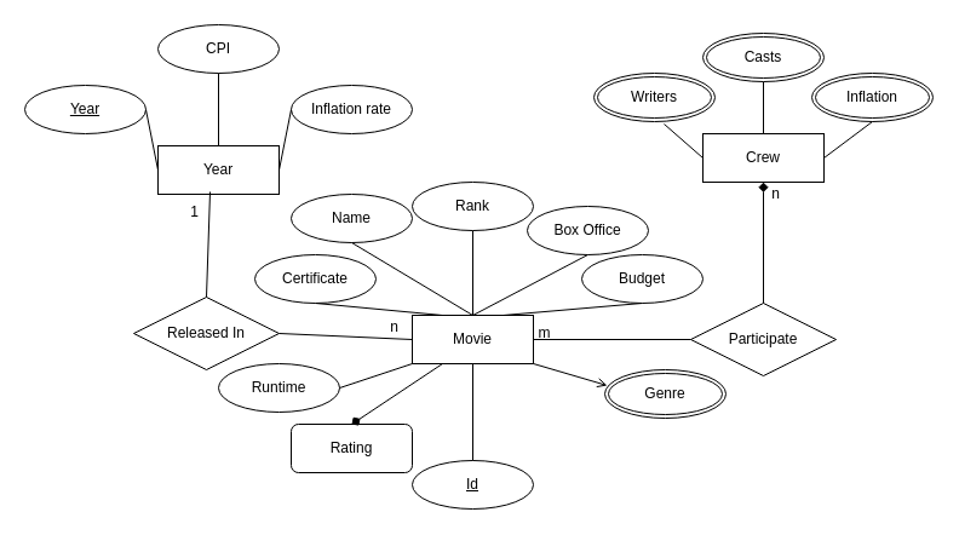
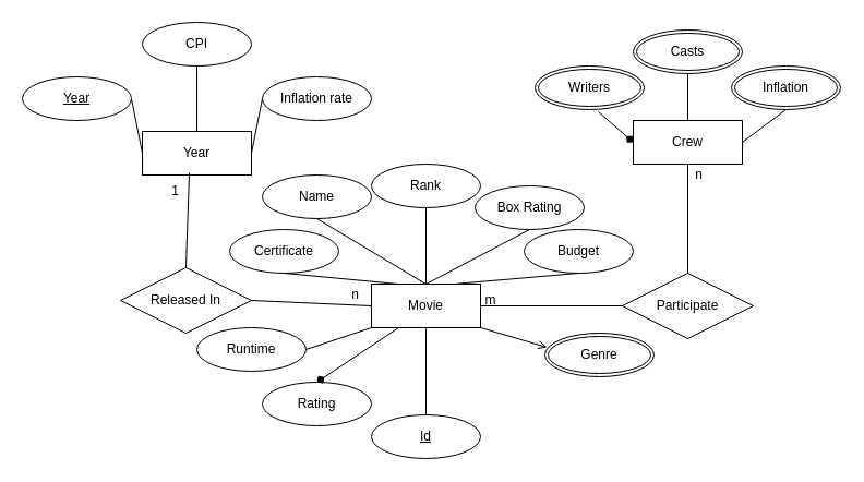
- <mxCell id="42" value="" style="endArrow=none;html=1;rounded=0;exitX=0.58;exitY=1.05;exitDx=0;exitDy=0;exitPerimeter=0;entryX=0;entryY=0.5;entryDx=0;entryDy=0;" parent="1" source="6" target="3" edge="1"><mxGeometry relative="1" as="geometry"><mxPoint x="305" y="110" as="sourcePoint" /><mxPoint x="620" y="140" as="targetPoint" /></mxGeometry></mxCell>
+ <mxCell id="42" value="" style="endArrow=diamond;html=1;rounded=0;exitX=0.58;exitY=1.05;exitDx=0;exitDy=0;exitPerimeter=0;entryX=0;entryY=0.5;entryDx=0;entryDy=0;" parent="1" source="6" target="3" edge="1"><mxGeometry relative="1" as="geometry"><mxPoint x="305" y="110" as="sourcePoint" /><mxPoint x="620" y="140" as="targetPoint" /></mxGeometry></mxCell>
- <mxCell id="36" value="" style="endArrow=diamond;html=1;rounded=0;exitX=0.5;exitY=0;exitDx=0;exitDy=0;" parent="1" source="34" target="3" edge="1"><mxGeometry relative="1" as="geometry"><mxPoint x="340" y="210" as="sourcePoint" /><mxPoint x="340" y="350" as="targetPoint" /></mxGeometry></mxCell>
+ <mxCell id="36" value="" style="endArrow=none;html=1;rounded=0;exitX=0.5;exitY=0;exitDx=0;exitDy=0;" parent="1" source="34" target="3" edge="1"><mxGeometry relative="1" as="geometry"><mxPoint x="340" y="210" as="sourcePoint" /><mxPoint x="340" y="350" as="targetPoint" /></mxGeometry></mxCell>
- <mxCell id="14" value="Box Office" style="ellipse;whiteSpace=wrap;html=1;align=center;" parent="1" vertex="1"><mxGeometry x="435" y="170" width="100" height="40" as="geometry" /></mxCell>
+ <mxCell id="14" value="Box Rating" style="ellipse;whiteSpace=wrap;html=1;align=center;" parent="1" vertex="1"><mxGeometry x="435" y="170" width="100" height="40" as="geometry" /></mxCell>
- <mxCell id="9" value="Rating" style="whiteSpace=wrap;html=1;align=center;rounded=1;" parent="1" vertex="1"><mxGeometry x="240" y="350" width="100" height="40" as="geometry" /></mxCell>
+ <mxCell id="9" value="Rating" style="ellipse;whiteSpace=wrap;html=1;align=center;" parent="1" vertex="1"><mxGeometry x="240" y="350" width="100" height="40" as="geometry" /></mxCell>
